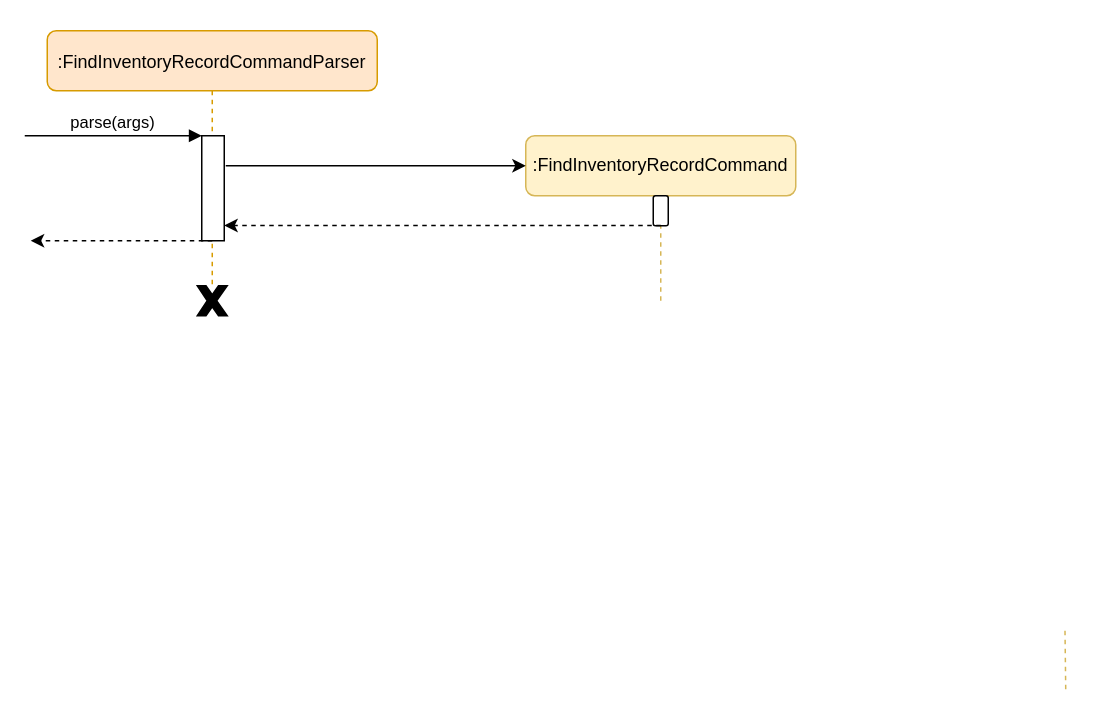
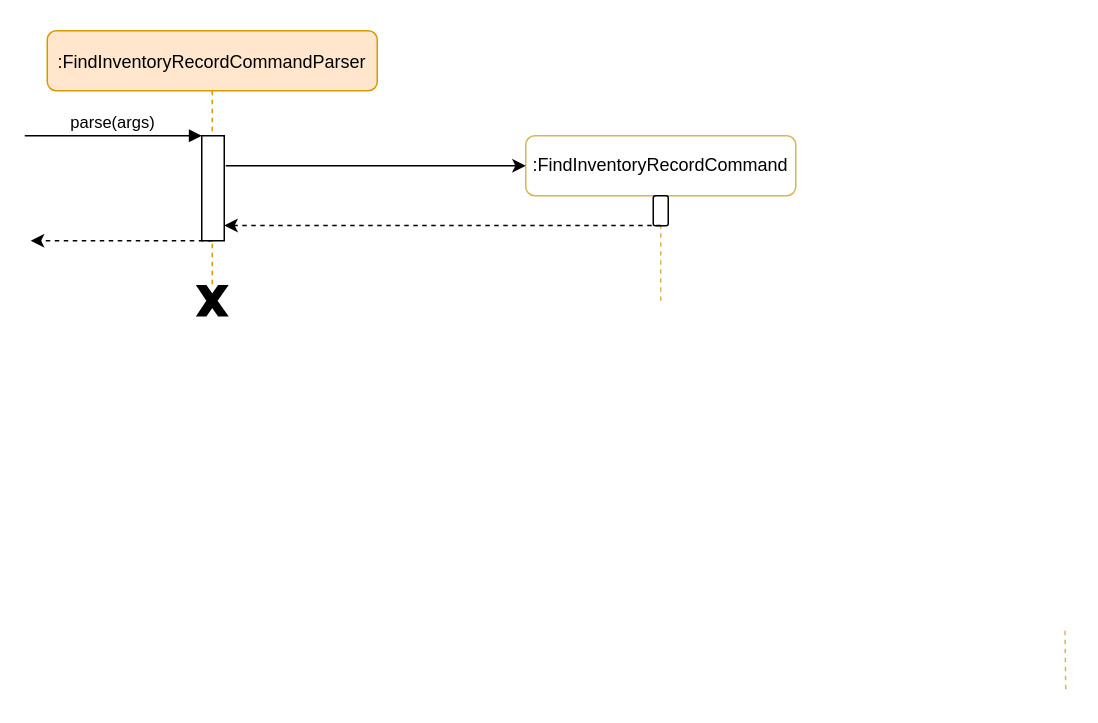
- <mxCell id="7" value=":FindInventoryRecordCommand" style="rounded=1;whiteSpace=wrap;html=1;strokeColor=#d6b656;fillColor=#fff2cc;" parent="1" vertex="1"><mxGeometry x="350" y="90" width="180" height="40" as="geometry" /></mxCell>
+ <mxCell id="7" value=":FindInventoryRecordCommand" style="rounded=1;whiteSpace=wrap;html=1;strokeColor=#d6b656;fillColor=#ffffff;" parent="1" vertex="1"><mxGeometry x="350" y="90" width="180" height="40" as="geometry" /></mxCell>
